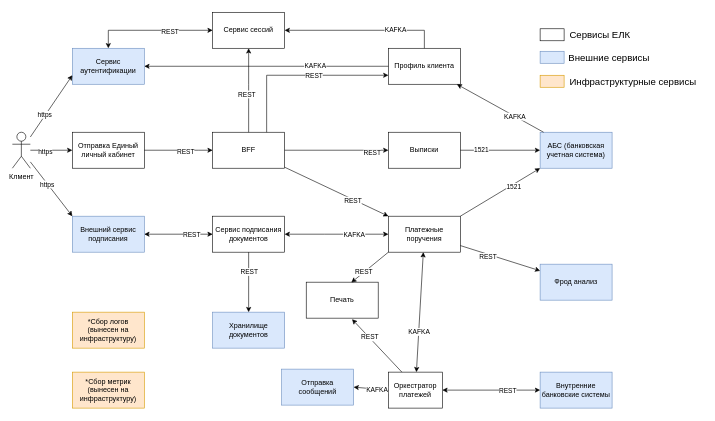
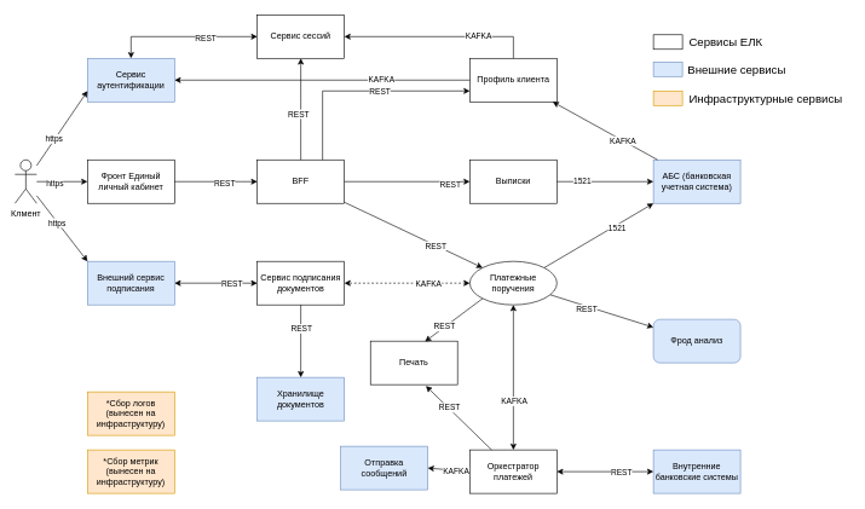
- <mxCell id="3" value="Отправка&amp;nbsp;Единый личный кабинет" style="rounded=0;whiteSpace=wrap;html=1;" parent="1" vertex="1"><mxGeometry x="120" y="220" width="120" height="60" as="geometry" /></mxCell>
+ <mxCell id="3" value="Фронт&amp;nbsp;Единый личный кабинет" style="rounded=0;whiteSpace=wrap;html=1;" parent="1" vertex="1"><mxGeometry x="120" y="220" width="120" height="60" as="geometry" /></mxCell>
- <mxCell id="47" value="" style="endArrow=classic;html=1;rounded=0;startArrow=classic;startFill=1;entryX=1;entryY=0.5;entryDx=0;entryDy=0;" parent="1" source="21" target="24" edge="1"><mxGeometry width="50" height="50" relative="1" as="geometry"><mxPoint x="550" y="470" as="sourcePoint" /><mxPoint x="826" y="532" as="targetPoint" /><Array as="points"><mxPoint x="540" y="390" /></Array></mxGeometry></mxCell>
+ <mxCell id="47" value="" style="endArrow=classic;html=1;rounded=0;startArrow=classic;startFill=1;entryX=1;entryY=0.5;entryDx=0;entryDy=0;dashed=1;" parent="1" source="21" target="24" edge="1"><mxGeometry width="50" height="50" relative="1" as="geometry"><mxPoint x="550" y="470" as="sourcePoint" /><mxPoint x="826" y="532" as="targetPoint" /><Array as="points"><mxPoint x="540" y="390" /></Array></mxGeometry></mxCell>
- <mxCell id="21" value="Платежные поручения" style="rounded=0;whiteSpace=wrap;html=1;" parent="1" vertex="1"><mxGeometry x="647" y="360" width="120" height="60" as="geometry" /></mxCell>
+ <mxCell id="21" value="Платежные поручения" style="ellipse;whiteSpace=wrap;html=1;" parent="1" vertex="1"><mxGeometry x="647" y="360" width="120" height="60" as="geometry" /></mxCell>
- <mxCell id="49" value="Фрод анализ" style="rounded=0;whiteSpace=wrap;html=1;fillColor=#dae8fc;strokeColor=#6c8ebf;" parent="1" vertex="1"><mxGeometry x="900" y="440" width="120" height="60" as="geometry" /></mxCell>
+ <mxCell id="49" value="Фрод анализ" style="whiteSpace=wrap;html=1;fillColor=#dae8fc;strokeColor=#6c8ebf;rounded=1;" parent="1" vertex="1"><mxGeometry x="900" y="440" width="120" height="60" as="geometry" /></mxCell>
- <mxCell id="22" value="*Сбор логов (вынесен на инфраструктуру)" style="rounded=0;whiteSpace=wrap;html=1;fillColor=#ffe6cc;strokeColor=#d79b00;" parent="1" vertex="1"><mxGeometry x="120" y="520" width="120" height="60" as="geometry" /></mxCell>
+ <mxCell id="22" value="*Сбор логов (вынесен на инфраструктуру)" style="rounded=0;whiteSpace=wrap;html=1;fillColor=#ffe6cc;strokeColor=#d79b00;" parent="1" vertex="1"><mxGeometry x="120" y="540" width="120" height="60" as="geometry" /></mxCell>
- <mxCell id="37" value="Оркестратор платежей" style="rounded=0;whiteSpace=wrap;html=1;" parent="1" vertex="1"><mxGeometry x="647" y="620" width="90" height="60" as="geometry" /></mxCell>
+ <mxCell id="37" value="Оркестратор платежей" style="rounded=0;whiteSpace=wrap;html=1;" parent="1" vertex="1"><mxGeometry x="647" y="620" width="120" height="60" as="geometry" /></mxCell>
